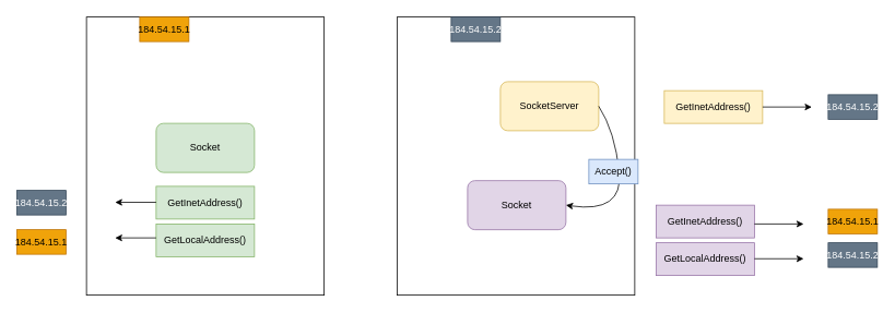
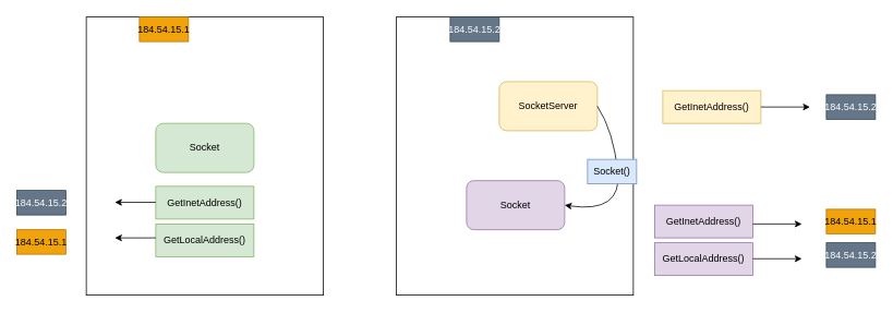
- <mxCell id="8" value="Accept()" style="text;html=1;strokeColor=#6c8ebf;fillColor=#dae8fc;align=center;verticalAlign=middle;whiteSpace=wrap;rounded=0;" vertex="1" parent="1"><mxGeometry x="718" y="194" width="60" height="30" as="geometry" /></mxCell>
+ <mxCell id="8" value="Socket()" style="text;html=1;strokeColor=#6c8ebf;fillColor=#dae8fc;align=center;verticalAlign=middle;whiteSpace=wrap;rounded=0;" vertex="1" parent="1"><mxGeometry x="718" y="194" width="60" height="30" as="geometry" /></mxCell>
